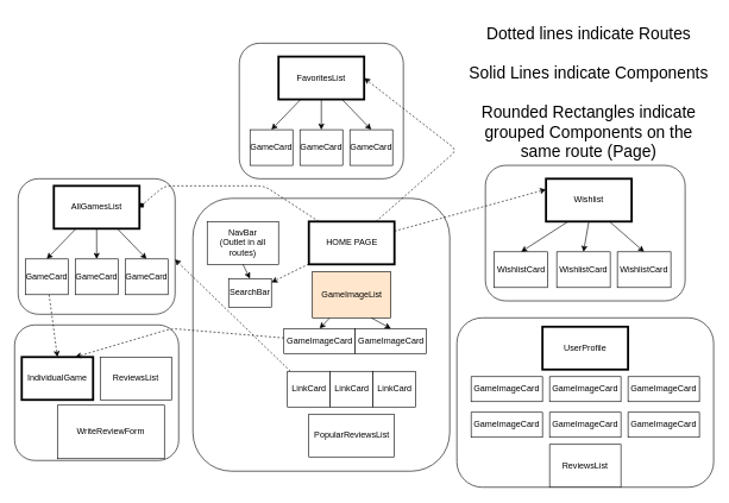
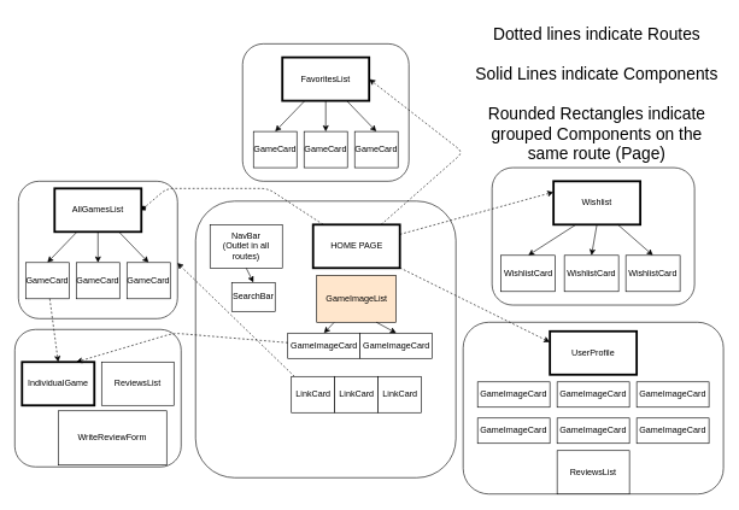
- <mxCell id="58" style="edgeStyle=none;html=1;dashed=1;" edge="1" parent="1" source="3" target="5"><mxGeometry relative="1" as="geometry" /></mxCell>
+ <mxCell id="58" style="edgeStyle=none;html=1;entryX=0;entryY=0.25;entryDx=0;entryDy=0;dashed=1;" edge="1" parent="1" source="3" target="50"><mxGeometry relative="1" as="geometry" /></mxCell>
- <mxCell id="16" value="PopularReviewsList" style="rounded=0;whiteSpace=wrap;html=1;" vertex="1" parent="1"><mxGeometry x="432.5" y="580" width="120" height="60" as="geometry" /></mxCell>
